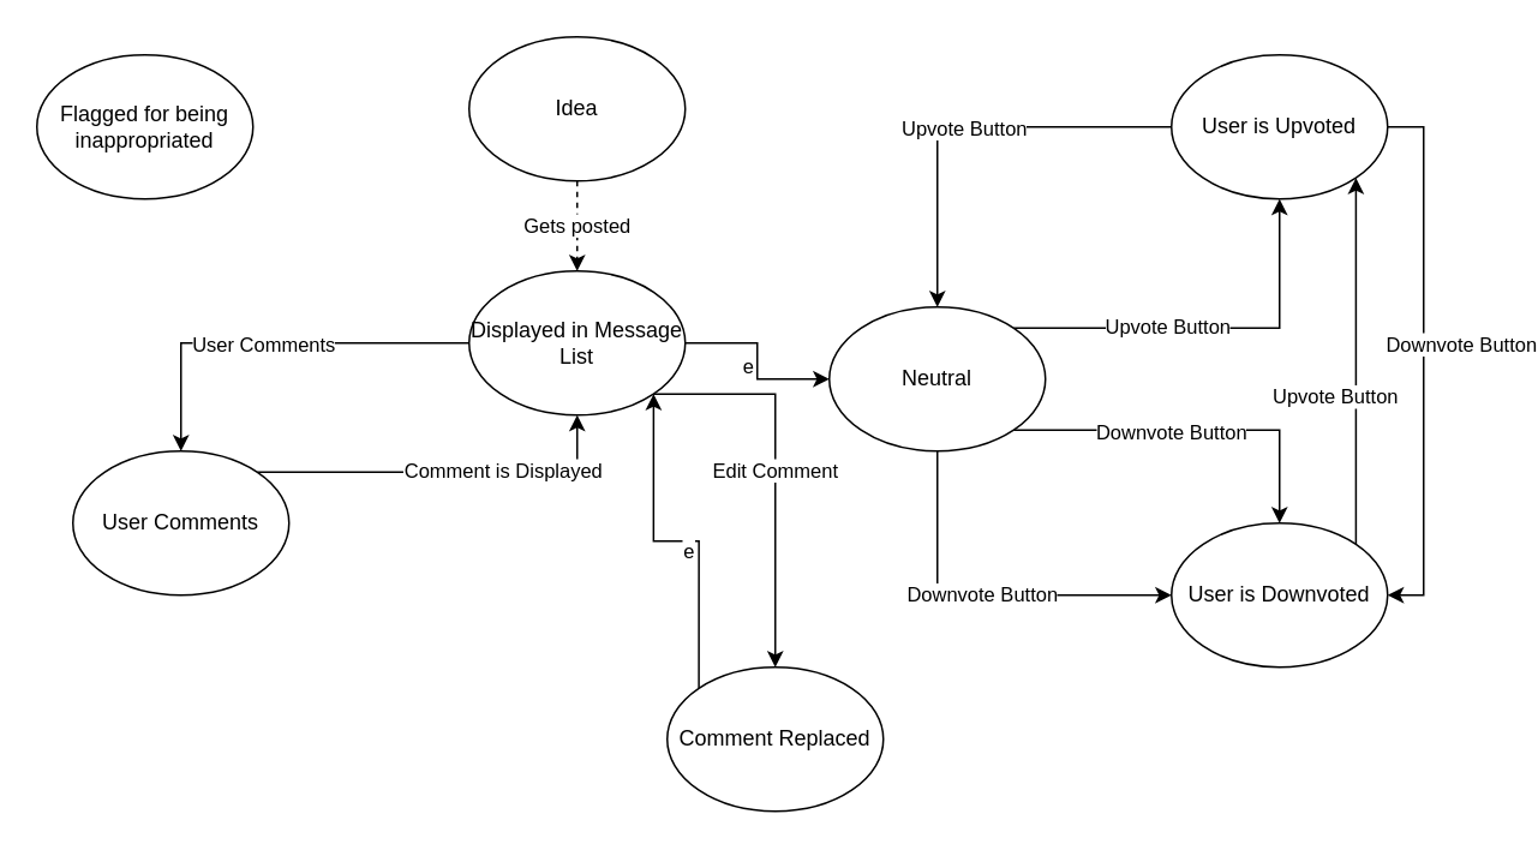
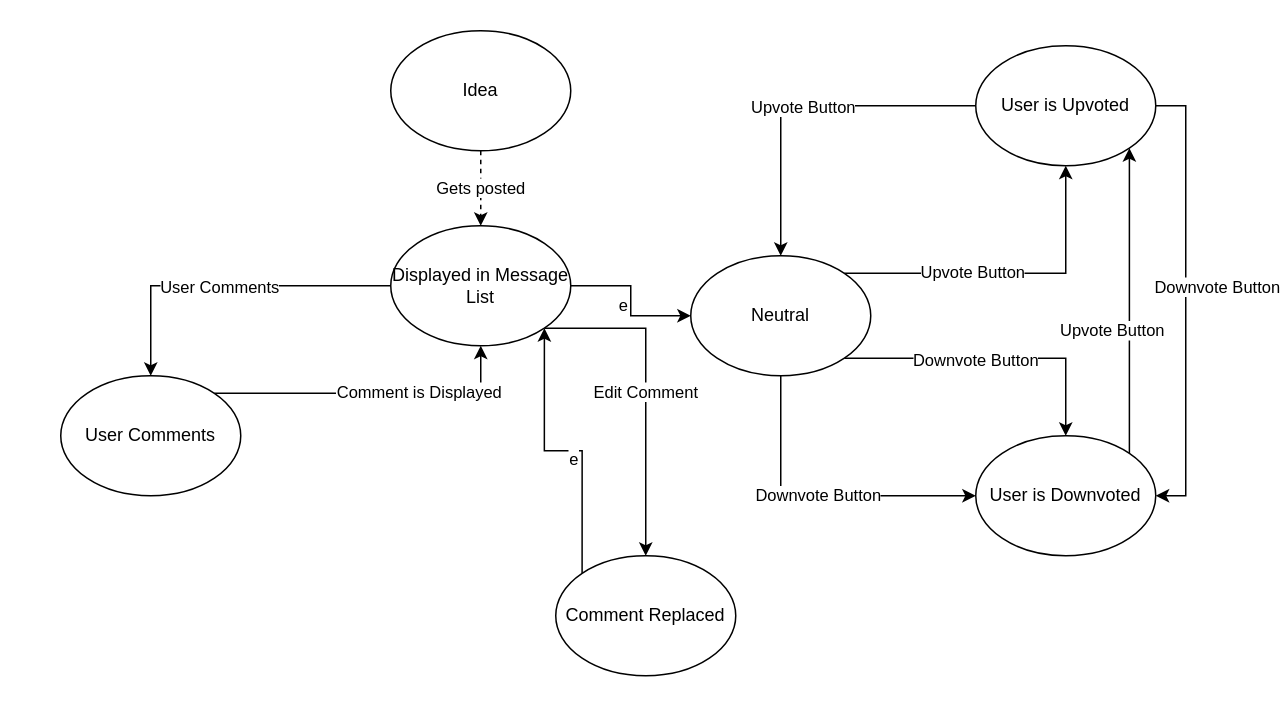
- <mxCell id="13" value="Flagged for being inappropriated" style="ellipse;whiteSpace=wrap;html=1;" parent="1" vertex="1"><mxGeometry x="20" y="30" width="120" height="80" as="geometry" /></mxCell>
